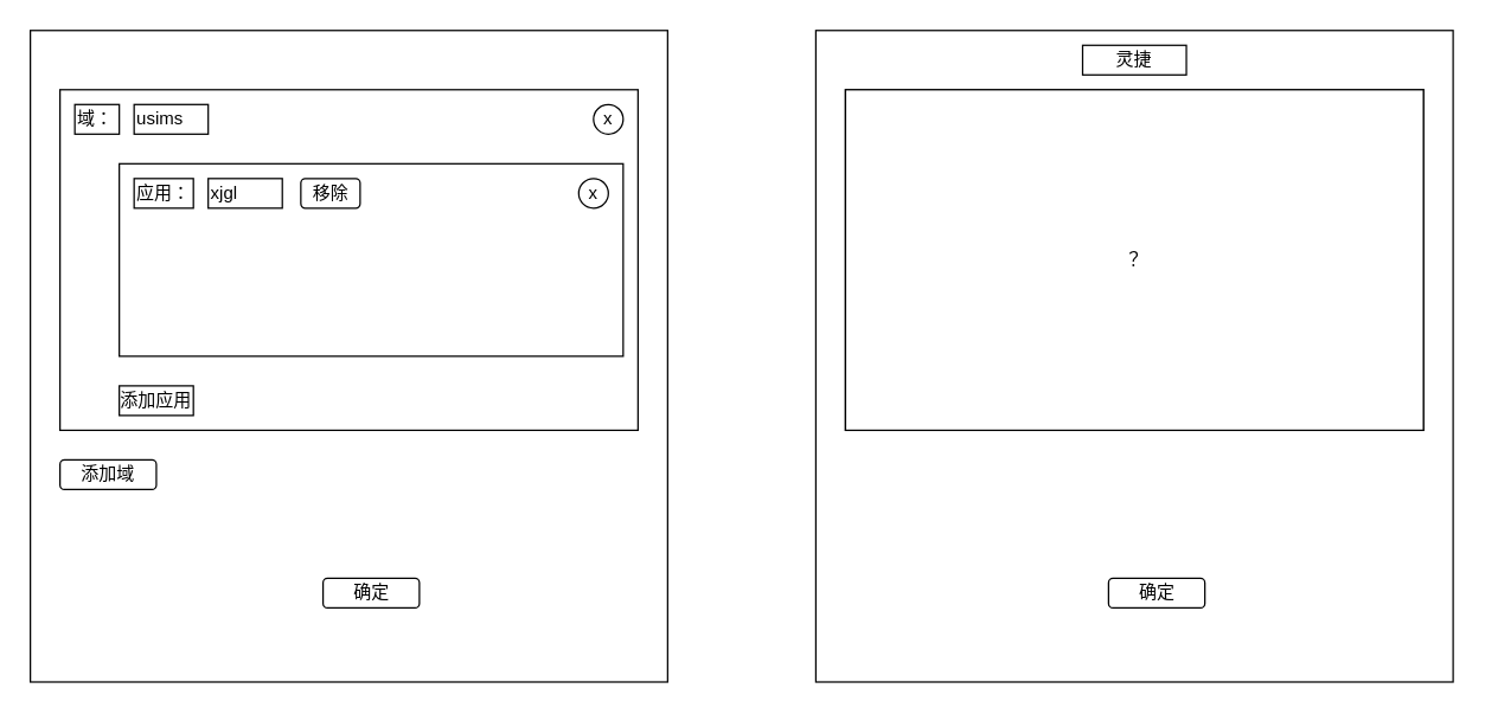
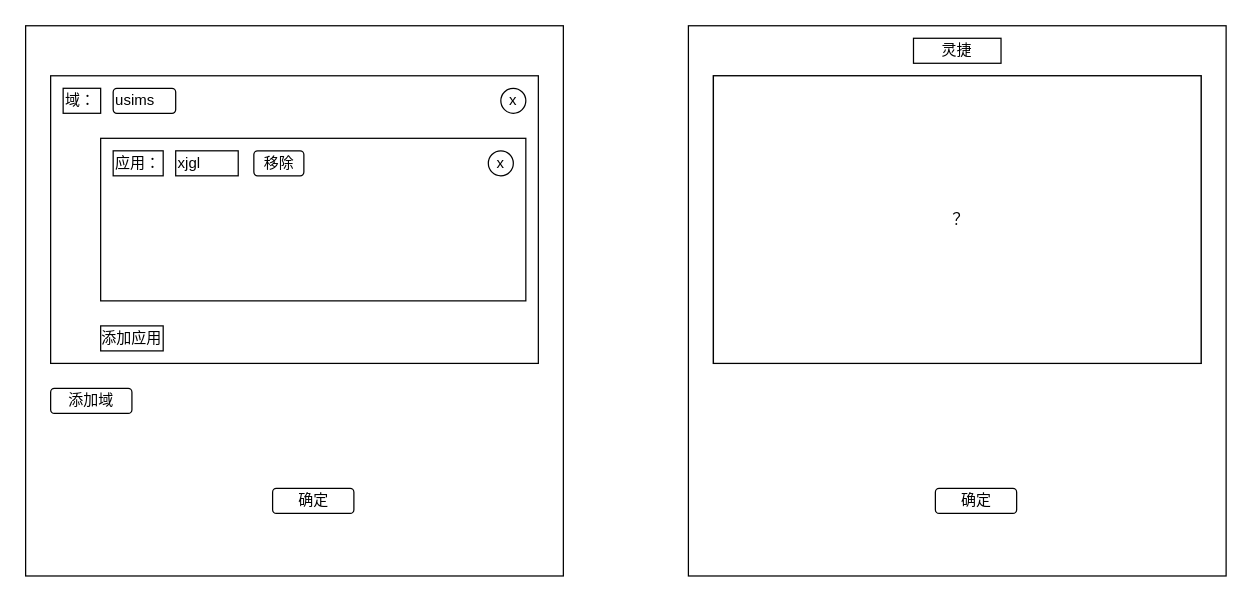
- <mxCell id="6" value="usims" style="rounded=0;whiteSpace=wrap;html=1;align=left;" vertex="1" parent="1"><mxGeometry x="90" y="70" width="50" height="20" as="geometry" /></mxCell>
+ <mxCell id="6" value="usims" style="whiteSpace=wrap;html=1;align=left;rounded=1;" vertex="1" parent="1"><mxGeometry x="90" y="70" width="50" height="20" as="geometry" /></mxCell>
